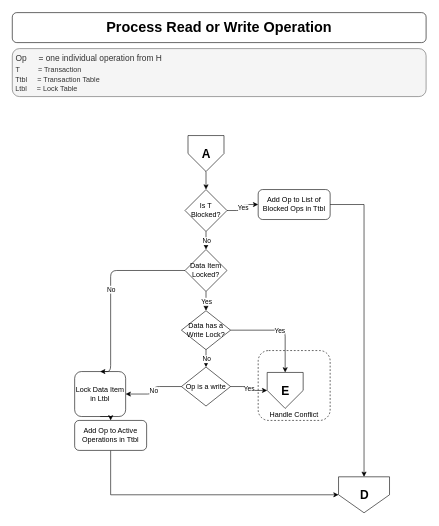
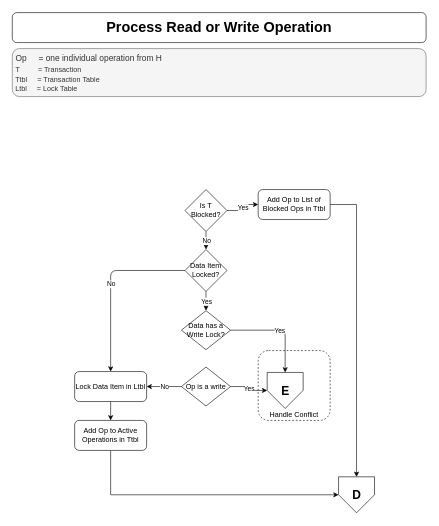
- <mxCell id="5" value="A" style="verticalLabelPosition=middle;verticalAlign=middle;html=1;shape=offPageConnector;rounded=0;size=0.5;labelPosition=center;align=center;fontSize=20;fontStyle=1" parent="1" vertex="1"><mxGeometry x="313" y="225" width="60" height="60" as="geometry" /></mxCell>
- <mxCell id="7" style="edgeStyle=orthogonalEdgeStyle;rounded=0;orthogonalLoop=1;jettySize=auto;html=1;entryX=0.5;entryY=0;entryDx=0;entryDy=0;exitX=0.5;exitY=1;exitDx=0;exitDy=0;" edge="1" parent="1" source="5" target="6"><mxGeometry x="310" y="285" as="geometry"><mxPoint x="343" y="285" as="sourcePoint" /><mxPoint x="343" y="415" as="targetPoint" /><Array as="points" /></mxGeometry></mxCell>
- <mxCell id="26" value="" style="endArrow=classic;html=1;edgeStyle=orthogonalEdgeStyle;entryX=0.5;entryY=0;entryDx=0;entryDy=0;exitX=0.5;exitY=1;exitDx=0;exitDy=0;" edge="1" parent="1" source="24" target="25"><mxGeometry x="320" y="295" as="geometry"><mxPoint x="470" y="570" as="sourcePoint" /><mxPoint x="353" y="425" as="targetPoint" /><Array as="points" /></mxGeometry></mxCell>
- <mxCell id="27" value="No" style="edgeLabel;resizable=0;html=1;align=center;verticalAlign=middle;container=0;" connectable="0" vertex="1" parent="26"><mxGeometry relative="1" as="geometry" /></mxCell>
- <mxCell id="19" value="Lock Data Item in Ltbl" style="rounded=1;whiteSpace=wrap;html=1;fontSize=12;glass=0;strokeWidth=1;shadow=0;container=0;" vertex="1" parent="1"><mxGeometry x="124" y="618.5" width="85" height="75" as="geometry" /></mxCell>
+ <mxCell id="19" value="Lock Data Item in Ltbl" style="rounded=1;whiteSpace=wrap;html=1;fontSize=12;glass=0;strokeWidth=1;shadow=0;container=0;" vertex="1" parent="1"><mxGeometry x="124" y="618.5" width="120" height="50" as="geometry" /></mxCell>
- <mxCell id="9" value="D" style="verticalLabelPosition=middle;verticalAlign=middle;html=1;shape=offPageConnector;rounded=0;size=0.5;labelPosition=center;align=center;fontSize=20;fontStyle=1" vertex="1" parent="1"><mxGeometry x="564" y="794" width="85" height="60" as="geometry" /></mxCell>
+ <mxCell id="9" value="D" style="verticalLabelPosition=middle;verticalAlign=middle;html=1;shape=offPageConnector;rounded=0;size=0.5;labelPosition=center;align=center;fontSize=20;fontStyle=1" vertex="1" parent="1"><mxGeometry x="564" y="794" width="60" height="60" as="geometry" /></mxCell>
